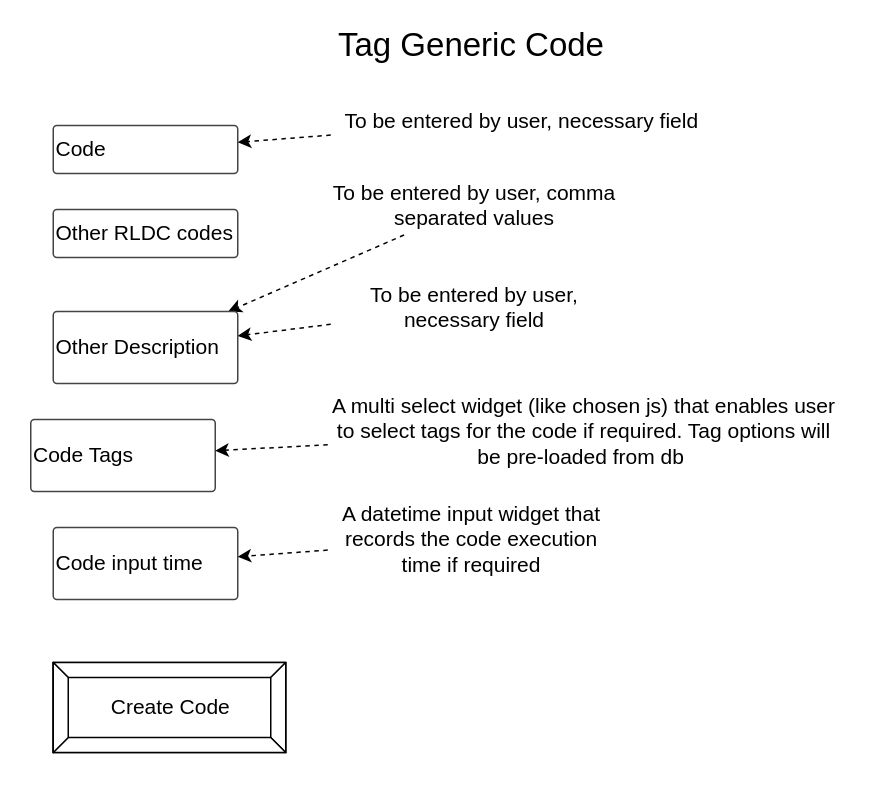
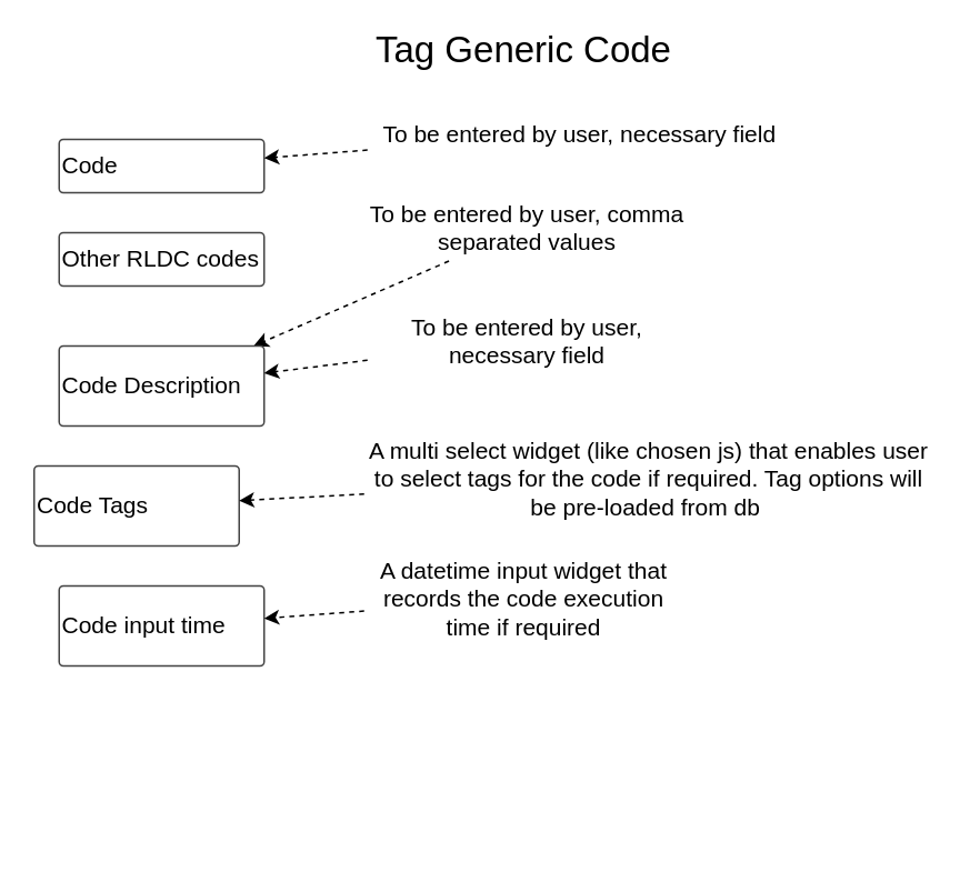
- <mxCell id="9" value="Other Description" style="strokeWidth=1;html=1;shadow=0;dashed=0;shape=mxgraph.ios.iTextInput;strokeColor=#444444;buttonText=;fontSize=14;whiteSpace=wrap;align=left;" parent="1" vertex="1"><mxGeometry x="35" y="207" width="123" height="48" as="geometry" /></mxCell>
+ <mxCell id="9" value="Code Description" style="strokeWidth=1;html=1;shadow=0;dashed=0;shape=mxgraph.ios.iTextInput;strokeColor=#444444;buttonText=;fontSize=14;whiteSpace=wrap;align=left;" parent="1" vertex="1"><mxGeometry x="35" y="207" width="123" height="48" as="geometry" /></mxCell>
- <mxCell id="15" value="Create Code" style="labelPosition=center;verticalLabelPosition=middle;align=center;html=1;shape=mxgraph.basic.button;dx=10;fontSize=14;" parent="1" vertex="1"><mxGeometry x="35" y="441" width="155" height="60" as="geometry" /></mxCell>
